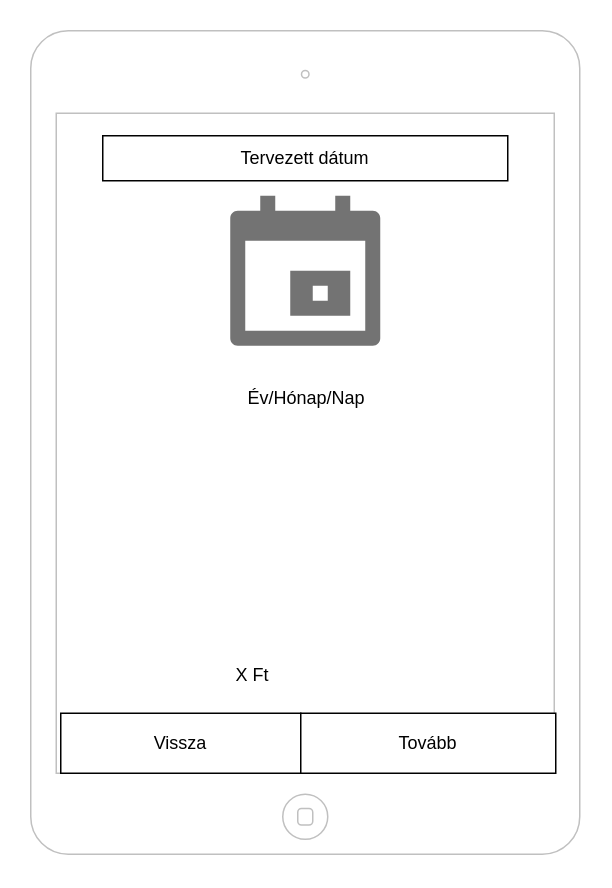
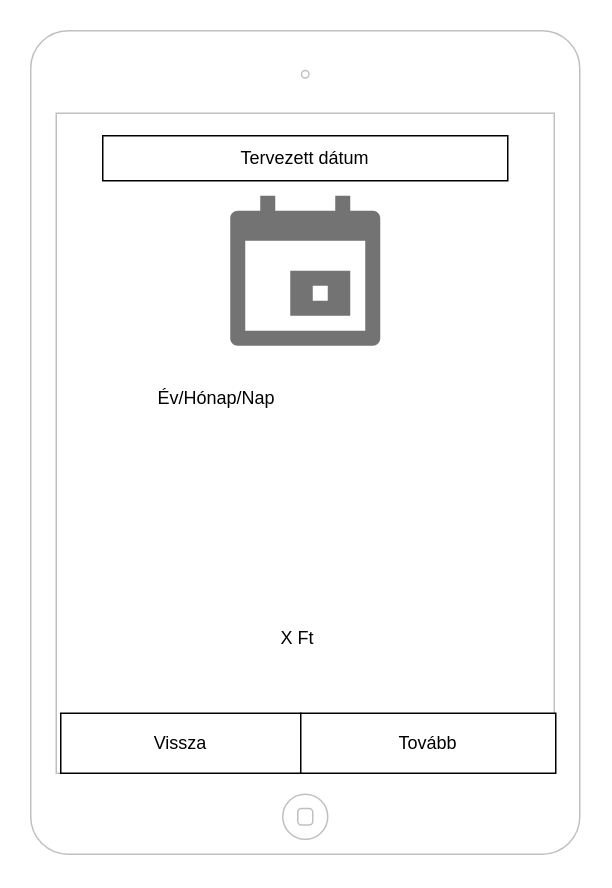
- <mxCell id="6" value="Év/Hónap/Nap" style="text;html=1;strokeColor=none;fillColor=none;align=center;verticalAlign=middle;whiteSpace=wrap;rounded=0;" vertex="1" parent="1"><mxGeometry x="174" y="250" width="60" height="30" as="geometry" /></mxCell>
+ <mxCell id="6" value="Év/Hónap/Nap" style="text;html=1;strokeColor=none;fillColor=none;align=center;verticalAlign=middle;whiteSpace=wrap;rounded=0;" vertex="1" parent="1"><mxGeometry x="114" y="250" width="60" height="30" as="geometry" /></mxCell>
- <mxCell id="8" value="X Ft" style="text;html=1;strokeColor=none;fillColor=none;align=center;verticalAlign=middle;whiteSpace=wrap;rounded=0;" vertex="1" parent="1"><mxGeometry x="138" y="435" width="60" height="30" as="geometry" /></mxCell>
+ <mxCell id="8" value="X Ft" style="text;html=1;strokeColor=none;fillColor=none;align=center;verticalAlign=middle;whiteSpace=wrap;rounded=0;" vertex="1" parent="1"><mxGeometry x="168" y="410" width="60" height="30" as="geometry" /></mxCell>
